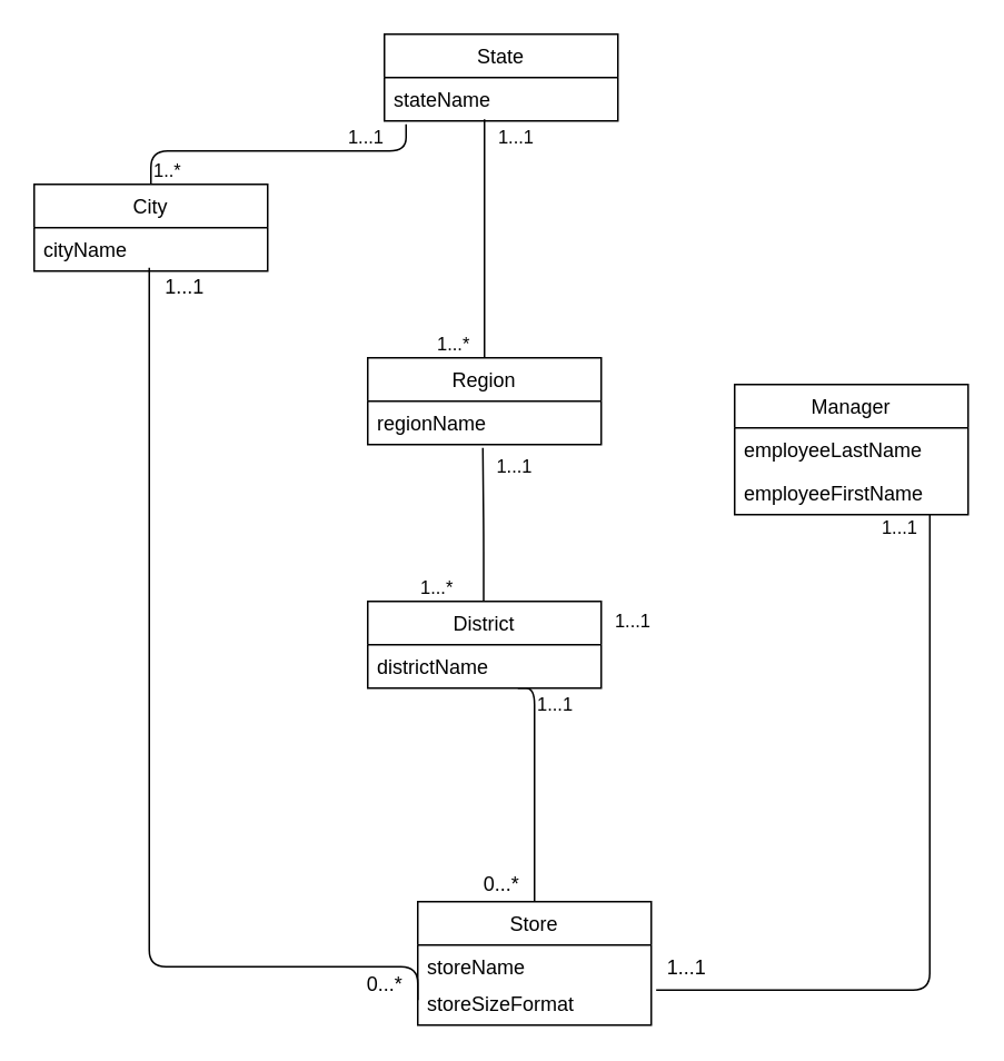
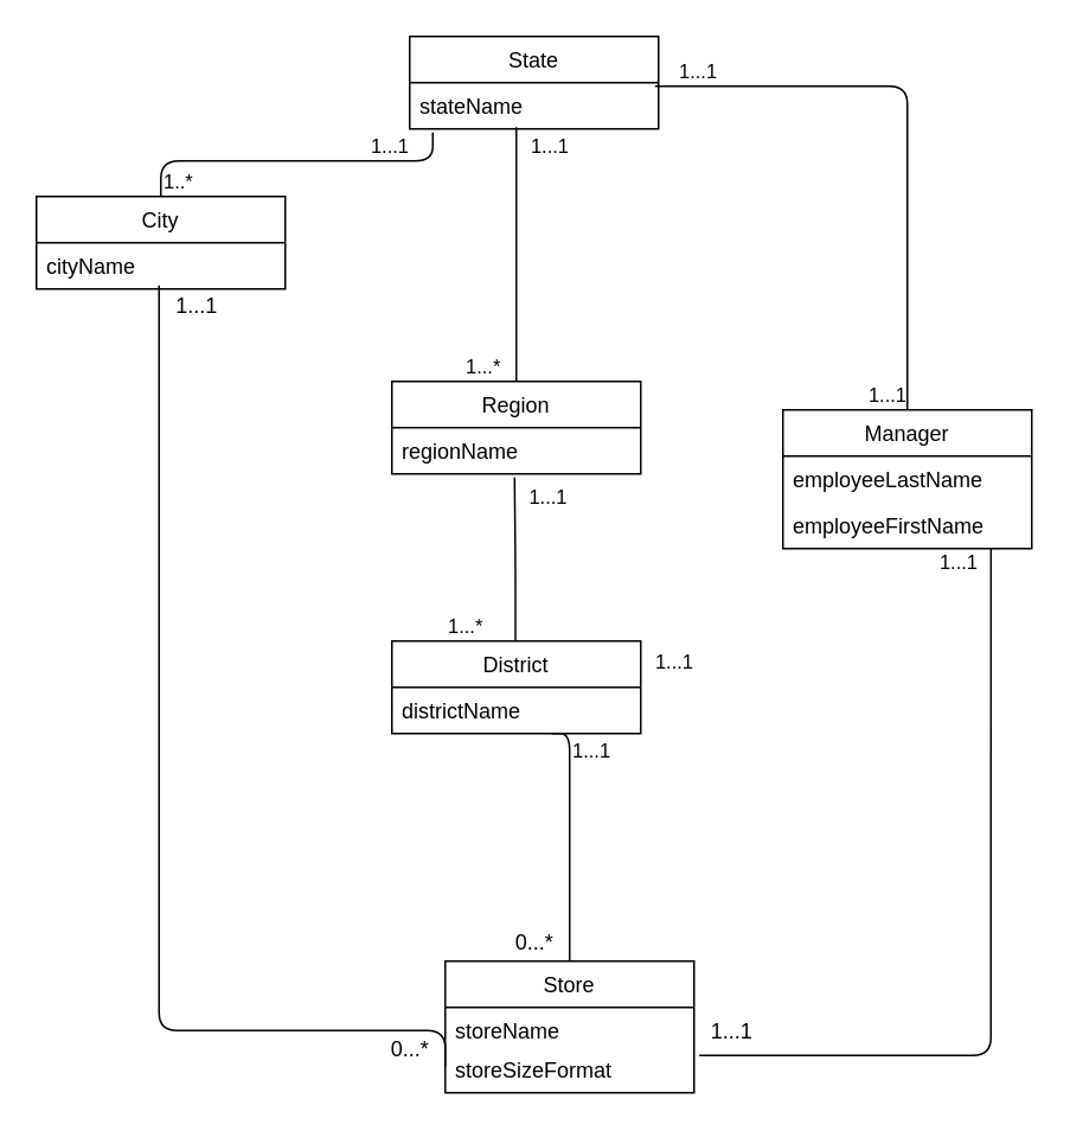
+ <mxCell id="21" value="" style="endArrow=none;html=1;edgeStyle=orthogonalEdgeStyle;exitX=0.986;exitY=0.077;exitDx=0;exitDy=0;exitPerimeter=0;entryX=0.5;entryY=0;entryDx=0;entryDy=0;" parent="1" source="17" target="13" edge="1"><mxGeometry relative="1" as="geometry"><mxPoint x="340" y="120" as="sourcePoint" /><mxPoint x="519" y="106" as="targetPoint" /></mxGeometry></mxCell>
+ <mxCell id="22" value="1...1" style="edgeLabel;resizable=0;html=1;align=left;verticalAlign=bottom;" parent="21" connectable="0" vertex="1"><mxGeometry x="-1" relative="1" as="geometry"><mxPoint x="11.96" as="offset" /></mxGeometry></mxCell>
+ <mxCell id="23" value="1...1" style="edgeLabel;resizable=0;html=1;align=right;verticalAlign=bottom;" parent="21" connectable="0" vertex="1"><mxGeometry x="1" relative="1" as="geometry"><mxPoint y="-0.04" as="offset" /></mxGeometry></mxCell>
